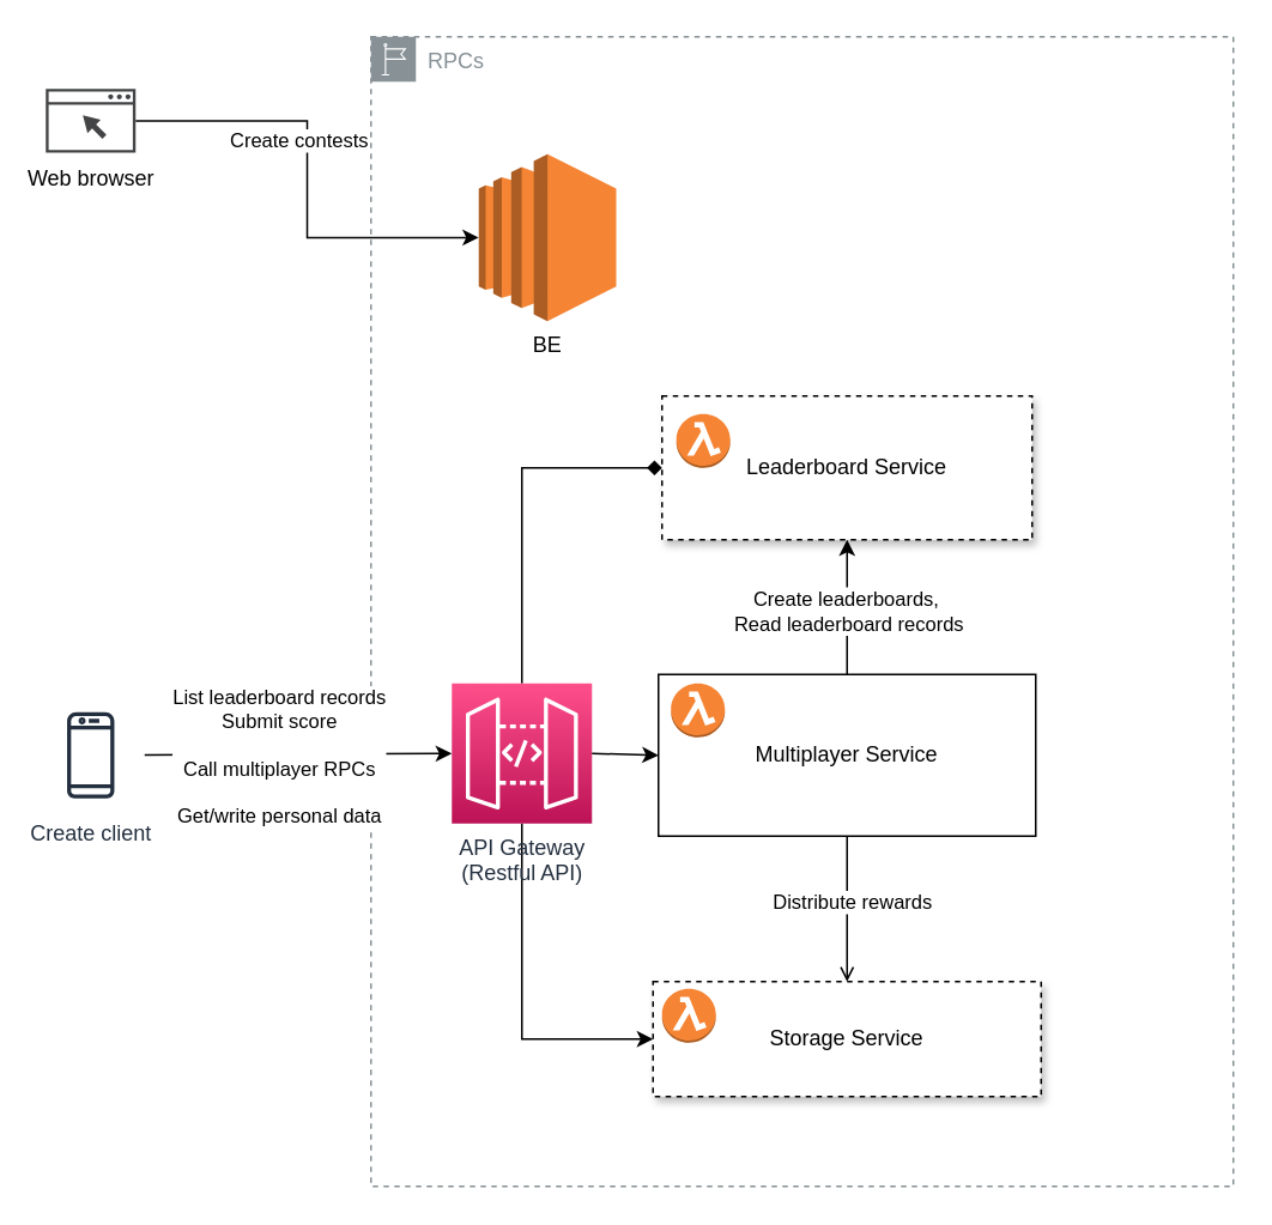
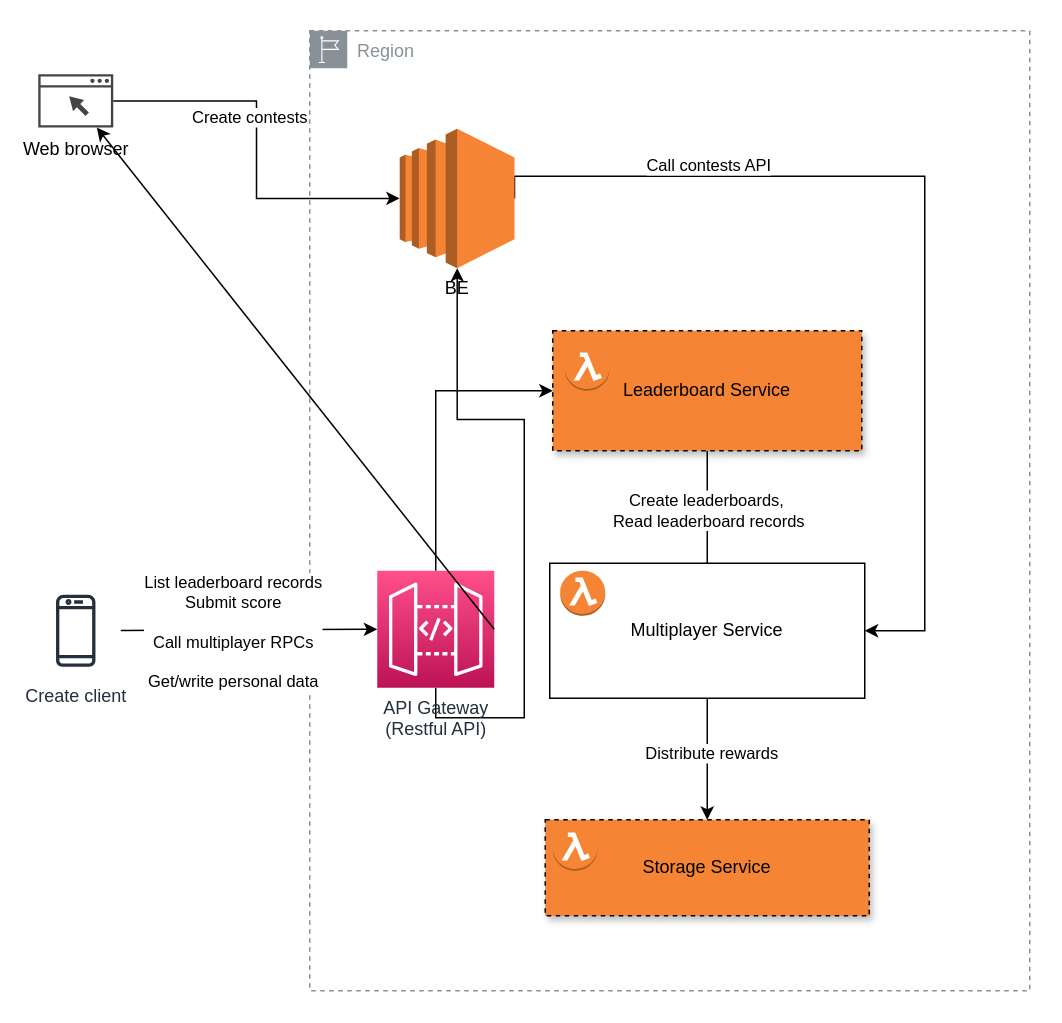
- <mxCell id="2" value="RPCs" style="sketch=0;outlineConnect=0;gradientColor=none;html=1;whiteSpace=wrap;fontSize=12;fontStyle=0;shape=mxgraph.aws4.group;grIcon=mxgraph.aws4.group_region;strokeColor=#879196;fillColor=none;verticalAlign=top;align=left;spacingLeft=30;fontColor=#879196;dashed=1;" parent="1" vertex="1"><mxGeometry x="206" y="20" width="480" height="640" as="geometry" /></mxCell>
+ <mxCell id="2" value="Region" style="sketch=0;outlineConnect=0;gradientColor=none;html=1;whiteSpace=wrap;fontSize=12;fontStyle=0;shape=mxgraph.aws4.group;grIcon=mxgraph.aws4.group_region;strokeColor=#879196;fillColor=none;verticalAlign=top;align=left;spacingLeft=30;fontColor=#879196;dashed=1;" parent="1" vertex="1"><mxGeometry x="206" y="20" width="480" height="640" as="geometry" /></mxCell>
+ <mxCell id="7" style="edgeStyle=orthogonalEdgeStyle;rounded=0;orthogonalLoop=1;jettySize=auto;html=1;exitX=1;exitY=0.5;exitDx=0;exitDy=0;exitPerimeter=0;entryX=1;entryY=0.5;entryDx=0;entryDy=0;" parent="1" source="9" target="12" edge="1"><mxGeometry relative="1" as="geometry"><Array as="points"><mxPoint x="616" y="117" /><mxPoint x="616" y="420" /></Array></mxGeometry></mxCell>
+ <mxCell id="8" value="Call contests API" style="edgeLabel;html=1;align=center;verticalAlign=middle;resizable=0;points=[];" parent="7" vertex="1" connectable="0"><mxGeometry x="0.067" y="2" relative="1" as="geometry"><mxPoint x="-147" y="-56" as="offset" /></mxGeometry></mxCell>
- <mxCell id="17" style="edgeStyle=orthogonalEdgeStyle;rounded=0;orthogonalLoop=1;jettySize=auto;html=1;exitX=0.5;exitY=0;exitDx=0;exitDy=0;exitPerimeter=0;entryX=0;entryY=0.5;entryDx=0;entryDy=0;endArrow=diamond;" parent="1" source="19" target="15" edge="1"><mxGeometry relative="1" as="geometry" /></mxCell>
+ <mxCell id="17" style="edgeStyle=orthogonalEdgeStyle;rounded=0;orthogonalLoop=1;jettySize=auto;html=1;exitX=0.5;exitY=0;exitDx=0;exitDy=0;exitPerimeter=0;entryX=0;entryY=0.5;entryDx=0;entryDy=0;" parent="1" source="19" target="15" edge="1"><mxGeometry relative="1" as="geometry" /></mxCell>
- <mxCell id="15" value="Leaderboard Service" style="rounded=0;whiteSpace=wrap;html=1;shadow=1;glass=0;sketch=0;strokeColor=default;dashed=1;" parent="1" vertex="1"><mxGeometry x="368" y="220" width="206" height="80" as="geometry" /></mxCell>
+ <mxCell id="15" value="Leaderboard Service" style="rounded=0;whiteSpace=wrap;html=1;shadow=1;glass=0;sketch=0;strokeColor=default;dashed=1;fillColor=#f58534;" parent="1" vertex="1"><mxGeometry x="368" y="220" width="206" height="80" as="geometry" /></mxCell>
- <mxCell id="10" value="" style="edgeStyle=none;rounded=0;orthogonalLoop=1;jettySize=auto;html=1;" parent="1" source="12" target="15" edge="1"><mxGeometry relative="1" as="geometry" /></mxCell>
+ <mxCell id="10" value="" style="edgeStyle=none;rounded=0;orthogonalLoop=1;jettySize=auto;html=1;endArrow=none;" parent="1" source="12" target="15" edge="1"><mxGeometry relative="1" as="geometry" /></mxCell>
- <mxCell id="20" value="" style="endArrow=classic;html=1;rounded=0;exitX=1;exitY=0.5;exitDx=0;exitDy=0;exitPerimeter=0;entryX=0;entryY=0.5;entryDx=0;entryDy=0;" parent="1" source="19" target="12" edge="1"><mxGeometry width="50" height="50" relative="1" as="geometry"><mxPoint x="306" y="490" as="sourcePoint" /><mxPoint x="356" y="440" as="targetPoint" /></mxGeometry></mxCell>
+ <mxCell id="20" value="" style="endArrow=classic;html=1;rounded=0;exitX=1;exitY=0.5;exitDx=0;exitDy=0;exitPerimeter=0;" parent="1" source="19" target="6" edge="1"><mxGeometry width="50" height="50" relative="1" as="geometry"><mxPoint x="306" y="490" as="sourcePoint" /><mxPoint x="356" y="440" as="targetPoint" /></mxGeometry></mxCell>
- <mxCell id="21" value="" style="endArrow=open;html=1;rounded=0;entryX=0.5;entryY=0;entryDx=0;entryDy=0;exitX=0.5;exitY=1;exitDx=0;exitDy=0;" parent="1" source="12" target="16" edge="1"><mxGeometry width="50" height="50" relative="1" as="geometry"><mxPoint x="306" y="360" as="sourcePoint" /><mxPoint x="356" y="310" as="targetPoint" /></mxGeometry></mxCell>
+ <mxCell id="21" value="" style="endArrow=classic;html=1;rounded=0;entryX=0.5;entryY=0;entryDx=0;entryDy=0;exitX=0.5;exitY=1;exitDx=0;exitDy=0;" parent="1" source="12" target="16" edge="1"><mxGeometry width="50" height="50" relative="1" as="geometry"><mxPoint x="306" y="360" as="sourcePoint" /><mxPoint x="356" y="310" as="targetPoint" /></mxGeometry></mxCell>
- <mxCell id="18" style="edgeStyle=orthogonalEdgeStyle;rounded=0;orthogonalLoop=1;jettySize=auto;html=1;exitX=0.5;exitY=1;exitDx=0;exitDy=0;exitPerimeter=0;entryX=0;entryY=0.5;entryDx=0;entryDy=0;" parent="1" source="19" target="16" edge="1"><mxGeometry relative="1" as="geometry" /></mxCell>
+ <mxCell id="18" style="edgeStyle=orthogonalEdgeStyle;rounded=0;orthogonalLoop=1;jettySize=auto;html=1;exitX=0.5;exitY=1;exitDx=0;exitDy=0;exitPerimeter=0;" parent="1" source="19" target="9" edge="1"><mxGeometry relative="1" as="geometry" /></mxCell>
- <mxCell id="16" value="Storage Service" style="rounded=0;whiteSpace=wrap;html=1;shadow=1;glass=0;dashed=1;sketch=0;strokeColor=default;" parent="1" vertex="1"><mxGeometry x="363" y="546" width="216" height="64" as="geometry" /></mxCell>
+ <mxCell id="16" value="Storage Service" style="rounded=0;whiteSpace=wrap;html=1;shadow=1;glass=0;dashed=1;sketch=0;strokeColor=default;fillColor=#f58534;" parent="1" vertex="1"><mxGeometry x="363" y="546" width="216" height="64" as="geometry" /></mxCell>
